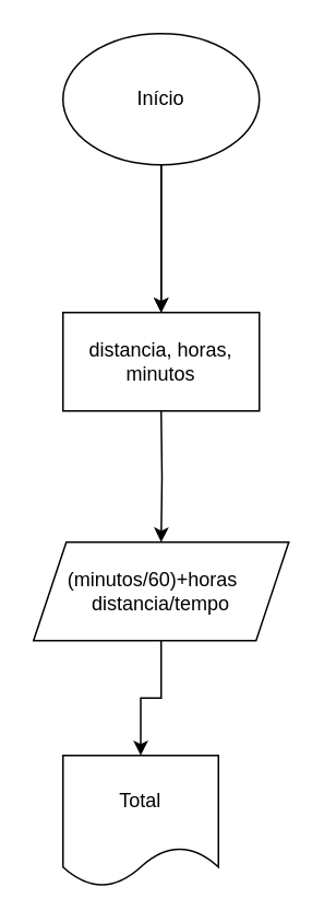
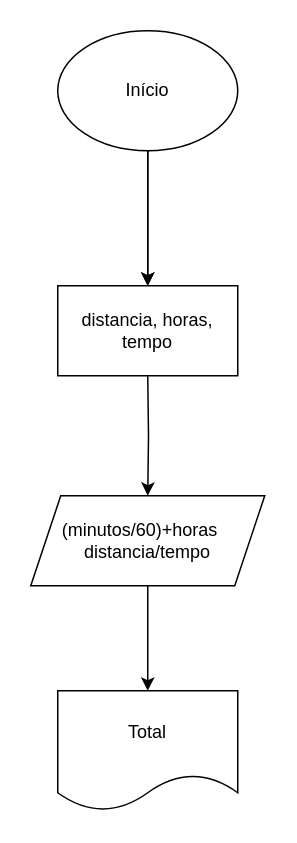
- <mxCell id="9" value="distancia, horas, minutos" style="whiteSpace=wrap;html=1;" vertex="1" parent="1"><mxGeometry x="38" y="190" width="120" height="60" as="geometry" /></mxCell>
+ <mxCell id="9" value="distancia, horas, tempo" style="whiteSpace=wrap;html=1;" vertex="1" parent="1"><mxGeometry x="38" y="190" width="120" height="60" as="geometry" /></mxCell>
- <mxCell id="8" value="Total" style="shape=document;whiteSpace=wrap;html=1;boundedLbl=1;" vertex="1" parent="1"><mxGeometry x="38" y="460" width="95" height="80" as="geometry" /></mxCell>
+ <mxCell id="8" value="Total" style="shape=document;whiteSpace=wrap;html=1;boundedLbl=1;" vertex="1" parent="1"><mxGeometry x="38" y="460" width="120" height="80" as="geometry" /></mxCell>
